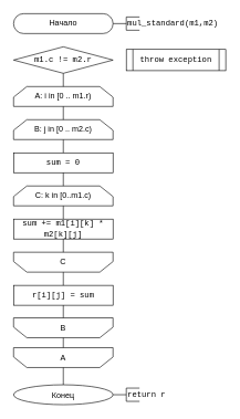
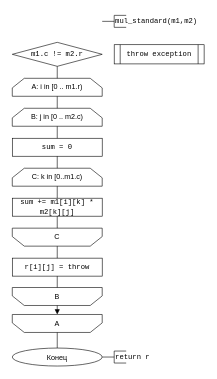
- <mxCell id="2" value="Начало" style="rounded=1;whiteSpace=wrap;html=1;arcSize=50;fillColor=none;" vertex="1" parent="1"><mxGeometry x="20" y="20" width="150" height="30" as="geometry" /></mxCell>
- <mxCell id="22" value="&lt;font face=&quot;Courier New&quot;&gt;r[i][j] = sum&lt;br&gt;&lt;/font&gt;" style="rounded=0;whiteSpace=wrap;html=1;strokeWidth=1;fillColor=none;" vertex="1" parent="1"><mxGeometry x="20" y="430" width="150" height="30" as="geometry" /></mxCell>
+ <mxCell id="22" value="&lt;font face=&quot;Courier New&quot;&gt;r[i][j] = throw&lt;br&gt;&lt;/font&gt;" style="rounded=0;whiteSpace=wrap;html=1;strokeWidth=1;fillColor=none;" vertex="1" parent="1"><mxGeometry x="20" y="430" width="150" height="30" as="geometry" /></mxCell>
- <mxCell id="13" value="" style="endArrow=none;html=1;entryX=0.5;entryY=1;entryDx=0;entryDy=0;exitX=0.5;exitY=0;exitDx=0;exitDy=0;" edge="1" parent="1" source="11" target="8"><mxGeometry width="50" height="50" relative="1" as="geometry"><mxPoint x="165" y="286" as="sourcePoint" /><mxPoint x="165" y="267" as="targetPoint" /></mxGeometry></mxCell>
+ <mxCell id="13" value="" style="endArrow=block;html=1;entryX=0.5;entryY=1;entryDx=0;entryDy=0;exitX=0.5;exitY=0;exitDx=0;exitDy=0;" edge="1" parent="1" source="11" target="8"><mxGeometry width="50" height="50" relative="1" as="geometry"><mxPoint x="165" y="286" as="sourcePoint" /><mxPoint x="165" y="267" as="targetPoint" /></mxGeometry></mxCell>
